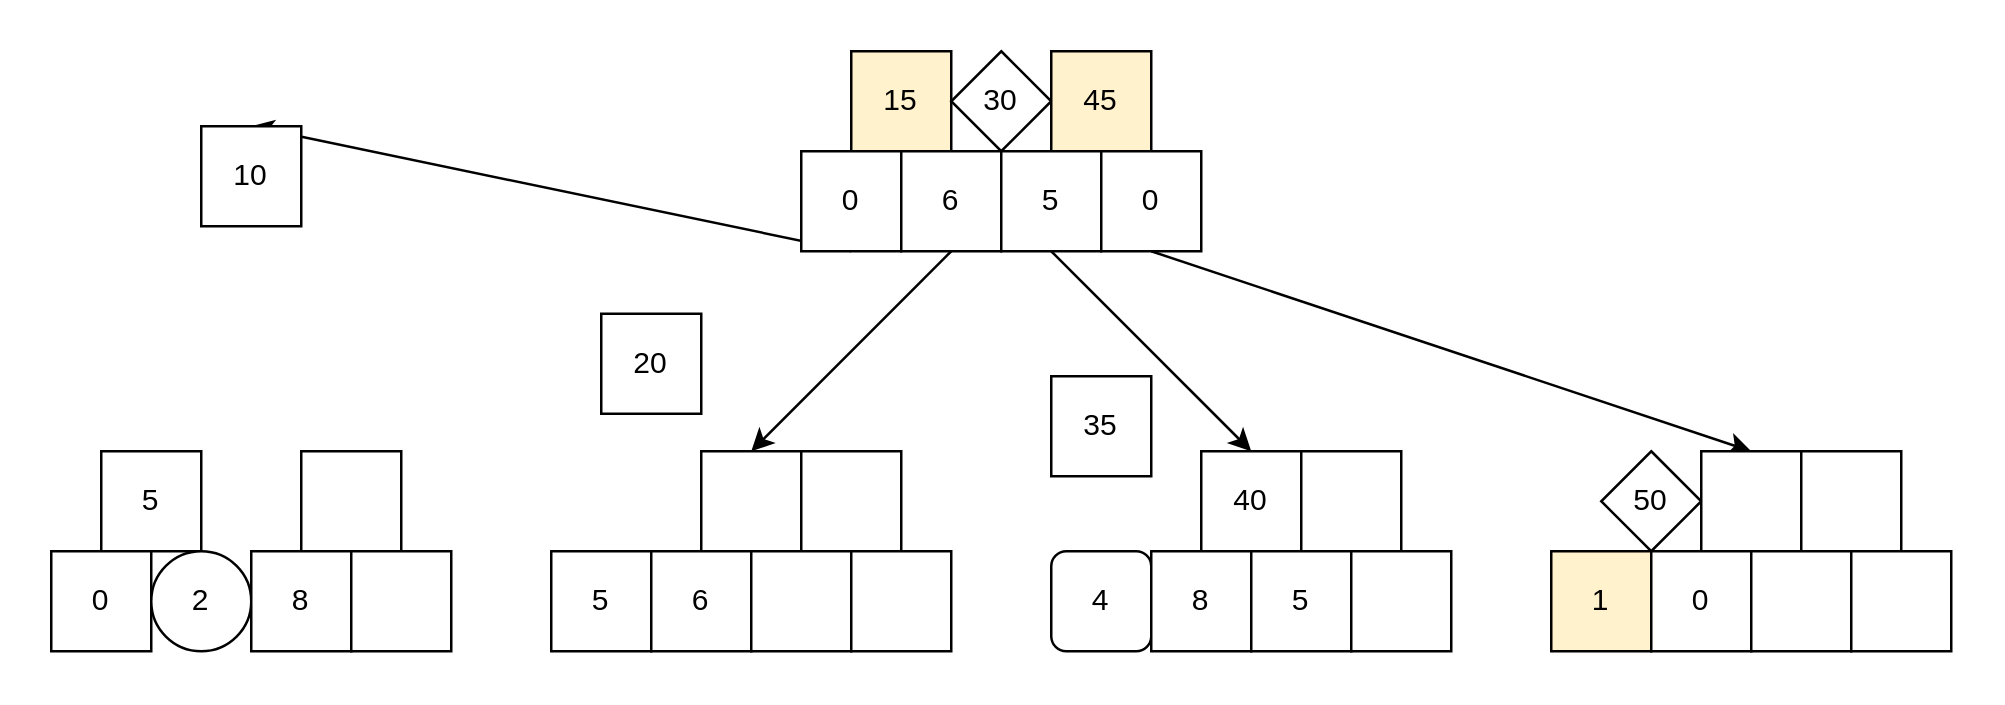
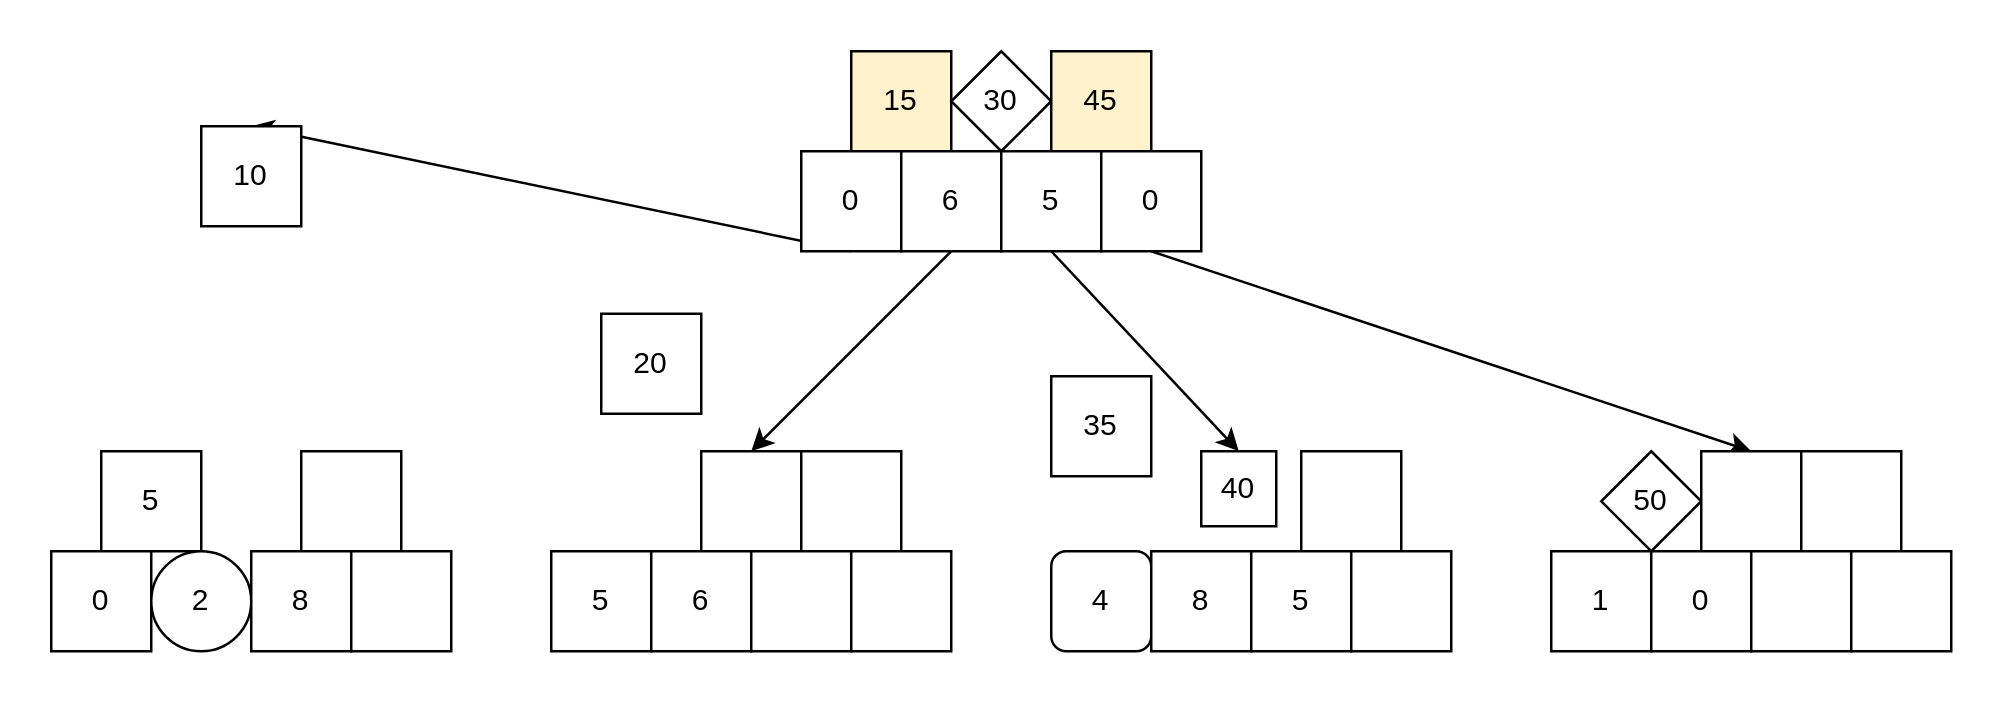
- <mxCell id="28" value="40" style="rounded=0;whiteSpace=wrap;html=1;" vertex="1" parent="1"><mxGeometry x="480" y="180" width="40" height="40" as="geometry" /></mxCell>
+ <mxCell id="28" value="40" style="rounded=0;whiteSpace=wrap;html=1;" vertex="1" parent="1"><mxGeometry x="480" y="180" width="30" height="30" as="geometry" /></mxCell>
- <mxCell id="37" value="1" style="rounded=0;whiteSpace=wrap;html=1;fillColor=#fff2cc;" vertex="1" parent="1"><mxGeometry x="620" y="220" width="40" height="40" as="geometry" /></mxCell>
+ <mxCell id="37" value="1" style="rounded=0;whiteSpace=wrap;html=1;" vertex="1" parent="1"><mxGeometry x="620" y="220" width="40" height="40" as="geometry" /></mxCell>
